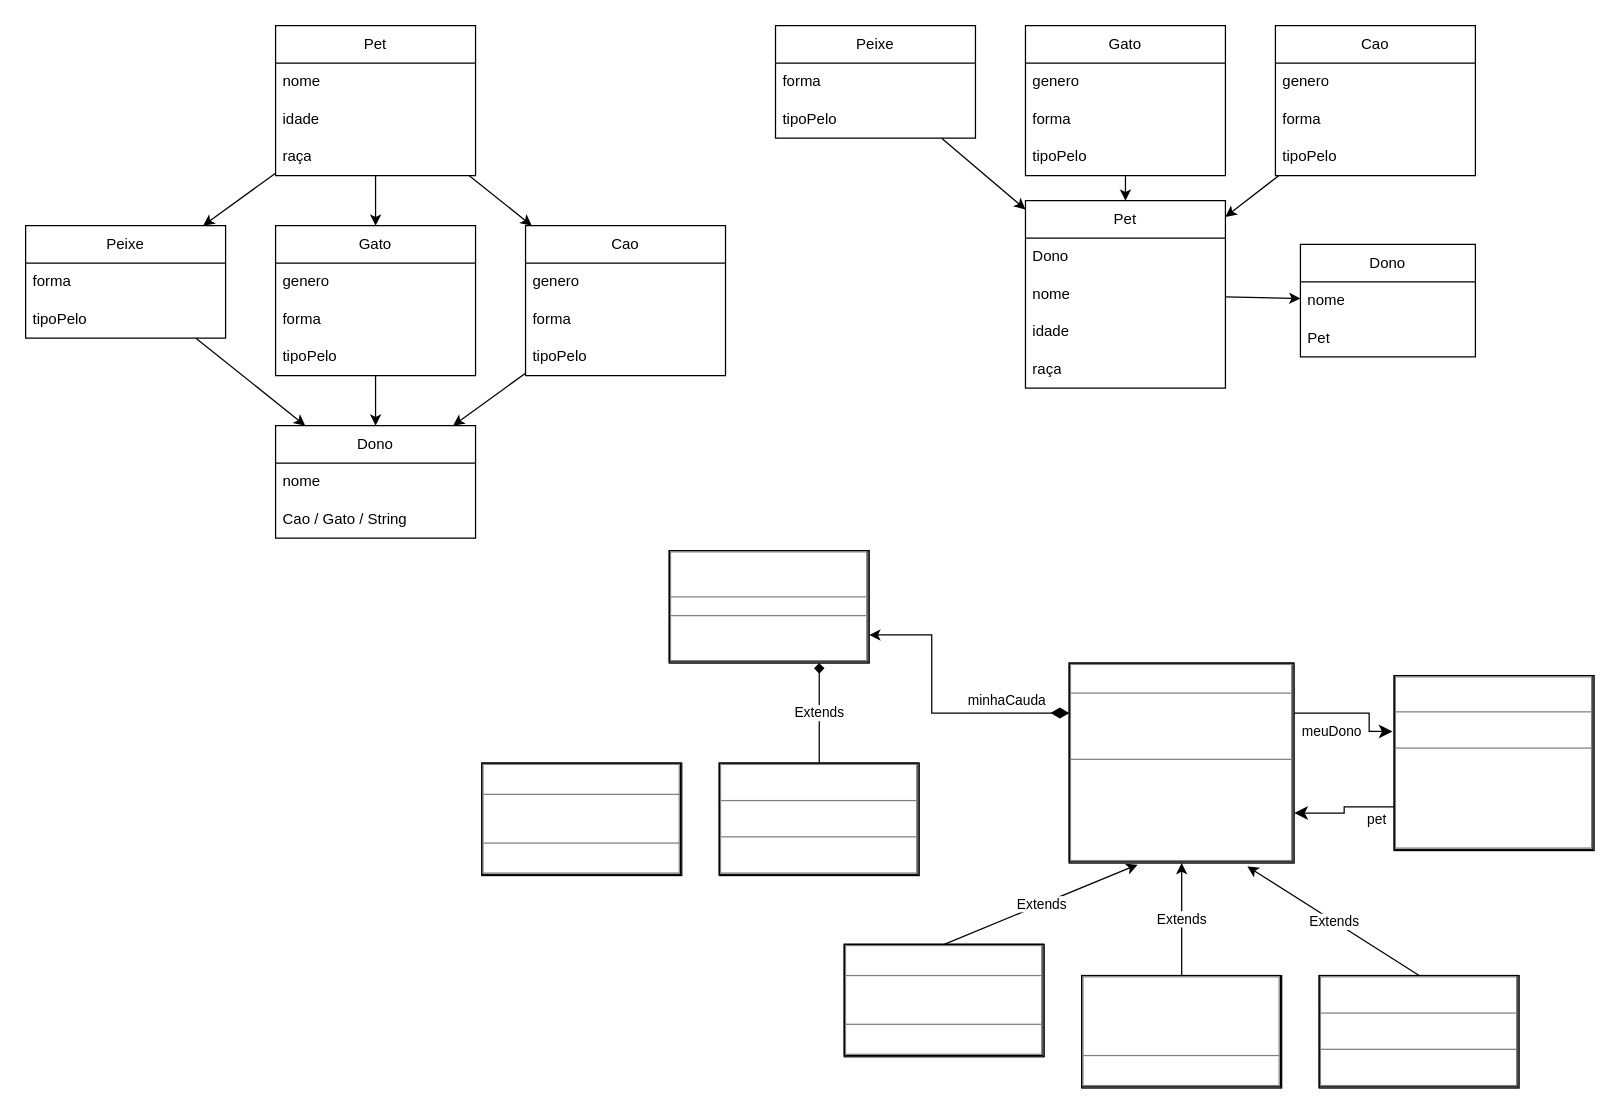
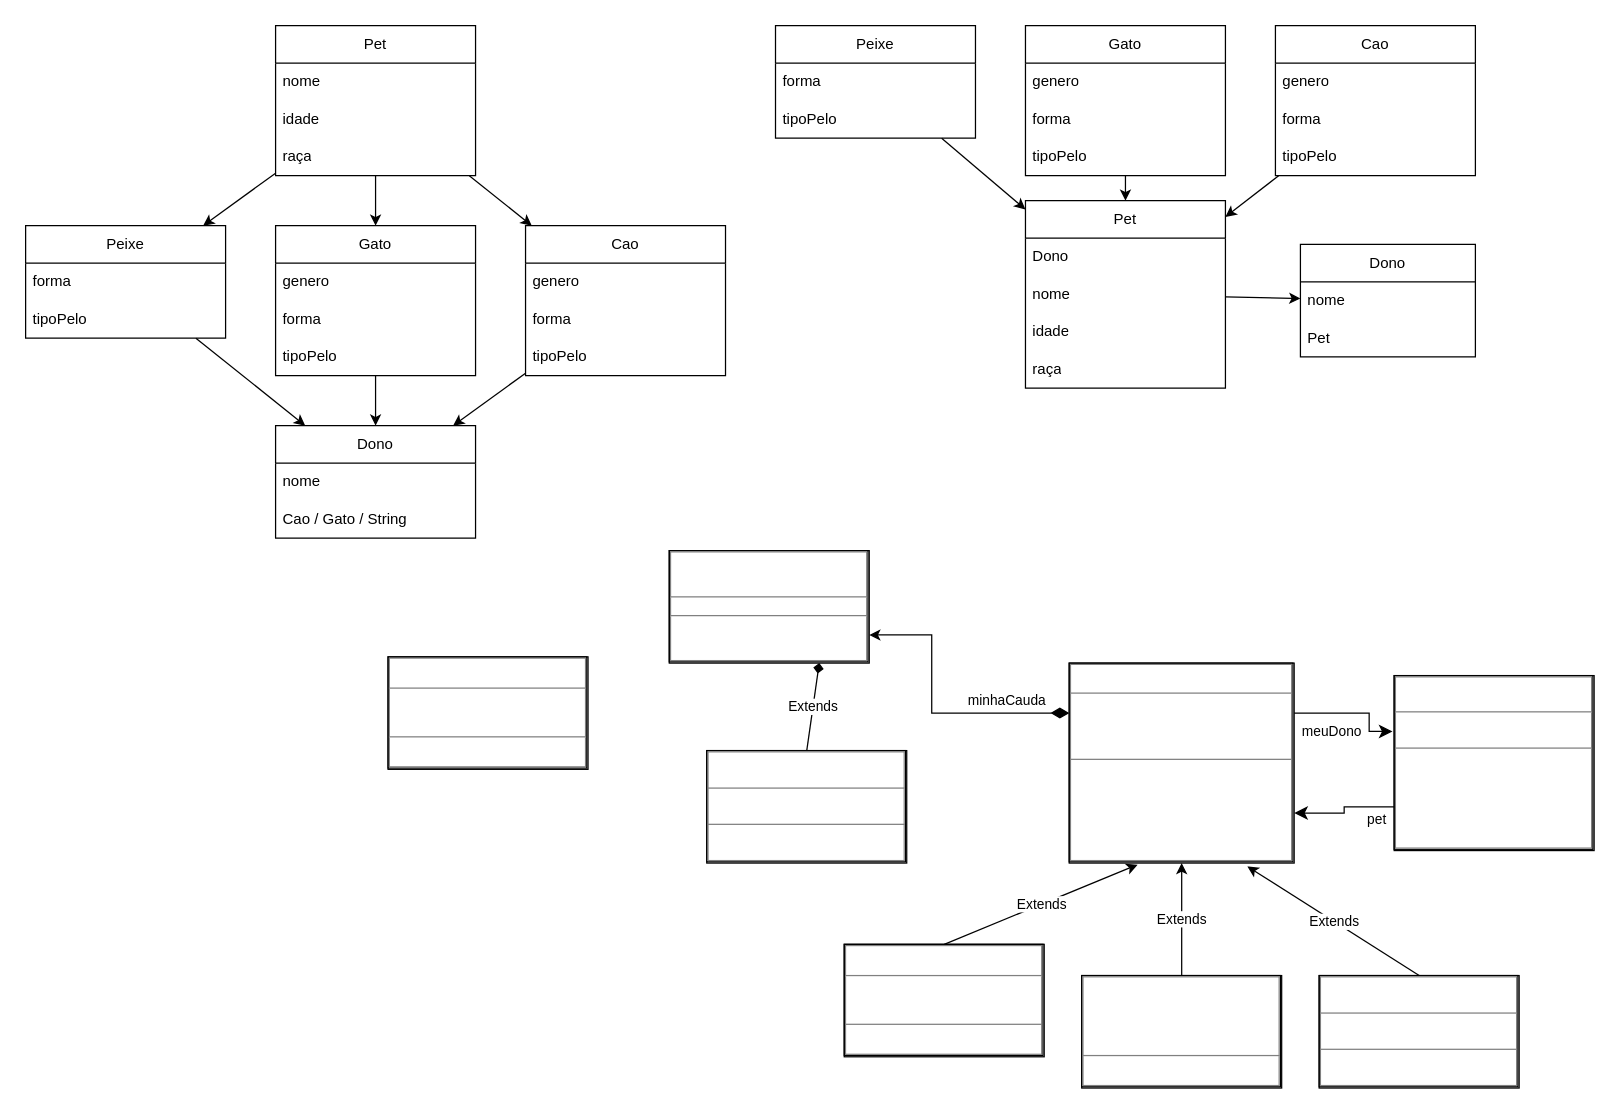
- <mxCell id="59" value="&lt;table border=&quot;1&quot; width=&quot;100%&quot; height=&quot;100%&quot; cellpadding=&quot;4&quot; style=&quot;width:100%;height:100%;border-collapse:collapse;&quot;&gt;&lt;tbody&gt;&lt;tr&gt;&lt;th align=&quot;center&quot;&gt;&lt;b&gt;Cauda&lt;/b&gt;&lt;/th&gt;&lt;/tr&gt;&lt;tr&gt;&lt;td&gt;&lt;/td&gt;&lt;/tr&gt;&lt;tr&gt;&lt;td&gt;+ print() : void&lt;/td&gt;&lt;/tr&gt;&lt;/tbody&gt;&lt;/table&gt;" style="text;html=1;whiteSpace=wrap;overflow=fill;fillColor=none;strokeColor=default;perimeterSpacing=0;fillStyle=auto;fontColor=#ffffff;labelBorderColor=default;labelBackgroundColor=none;" vertex="1" parent="1"><mxGeometry x="535" y="440" width="160" height="90" as="geometry" /></mxCell>
+ <mxCell id="59" value="&lt;table border=&quot;1&quot; width=&quot;100%&quot; height=&quot;100%&quot; cellpadding=&quot;4&quot; style=&quot;width:100%;height:100%;border-collapse:collapse;&quot;&gt;&lt;tbody&gt;&lt;tr&gt;&lt;th align=&quot;center&quot;&gt;&lt;b&gt;CaudaPelo&lt;/b&gt;&lt;/th&gt;&lt;/tr&gt;&lt;tr&gt;&lt;td&gt;&lt;/td&gt;&lt;/tr&gt;&lt;tr&gt;&lt;td&gt;+ print() : void&lt;/td&gt;&lt;/tr&gt;&lt;/tbody&gt;&lt;/table&gt;" style="text;html=1;whiteSpace=wrap;overflow=fill;fillColor=none;strokeColor=default;perimeterSpacing=0;fillStyle=auto;fontColor=#ffffff;labelBorderColor=default;labelBackgroundColor=none;" vertex="1" parent="1"><mxGeometry x="535" y="440" width="160" height="90" as="geometry" /></mxCell>
- <mxCell id="60" value="&lt;table border=&quot;1&quot; width=&quot;100%&quot; height=&quot;100%&quot; cellpadding=&quot;4&quot; style=&quot;width:100%;height:100%;border-collapse:collapse;&quot;&gt;&lt;tbody&gt;&lt;tr&gt;&lt;th align=&quot;center&quot;&gt;CaudaPelo&lt;/th&gt;&lt;/tr&gt;&lt;tr&gt;&lt;td&gt;- forma : String&lt;br&gt;- tipoPelo : String&lt;/td&gt;&lt;/tr&gt;&lt;tr&gt;&lt;td&gt;&lt;br&gt;&lt;/td&gt;&lt;/tr&gt;&lt;/tbody&gt;&lt;/table&gt;" style="text;html=1;whiteSpace=wrap;overflow=fill;fillColor=none;strokeColor=default;perimeterSpacing=0;fillStyle=auto;fontColor=#ffffff;labelBorderColor=default;labelBackgroundColor=none;" vertex="1" parent="1"><mxGeometry x="385" y="610" width="160" height="90" as="geometry" /></mxCell>
+ <mxCell id="60" value="&lt;table border=&quot;1&quot; width=&quot;100%&quot; height=&quot;100%&quot; cellpadding=&quot;4&quot; style=&quot;width:100%;height:100%;border-collapse:collapse;&quot;&gt;&lt;tbody&gt;&lt;tr&gt;&lt;th align=&quot;center&quot;&gt;CaudaPelo&lt;/th&gt;&lt;/tr&gt;&lt;tr&gt;&lt;td&gt;- forma : String&lt;br&gt;- tipoPelo : String&lt;/td&gt;&lt;/tr&gt;&lt;tr&gt;&lt;td&gt;&lt;br&gt;&lt;/td&gt;&lt;/tr&gt;&lt;/tbody&gt;&lt;/table&gt;" style="text;html=1;whiteSpace=wrap;overflow=fill;fillColor=none;strokeColor=default;perimeterSpacing=0;fillStyle=auto;fontColor=#ffffff;labelBorderColor=default;labelBackgroundColor=none;" vertex="1" parent="1"><mxGeometry x="310" y="525" width="160" height="90" as="geometry" /></mxCell>
- <mxCell id="61" value="&lt;table border=&quot;1&quot; width=&quot;100%&quot; height=&quot;100%&quot; cellpadding=&quot;4&quot; style=&quot;width:100%;height:100%;border-collapse:collapse;&quot;&gt;&lt;tbody&gt;&lt;tr&gt;&lt;th align=&quot;center&quot;&gt;CaudaEscamas&lt;/th&gt;&lt;/tr&gt;&lt;tr&gt;&lt;td&gt;&amp;nbsp;+ cor : String&lt;/td&gt;&lt;/tr&gt;&lt;tr&gt;&lt;td&gt;&lt;br&gt;&lt;/td&gt;&lt;/tr&gt;&lt;/tbody&gt;&lt;/table&gt;" style="text;html=1;whiteSpace=wrap;overflow=fill;fillColor=none;strokeColor=default;perimeterSpacing=0;fillStyle=auto;fontColor=#ffffff;labelBorderColor=default;labelBackgroundColor=none;" vertex="1" parent="1"><mxGeometry x="575" y="610" width="160" height="90" as="geometry" /></mxCell>
+ <mxCell id="61" value="&lt;table border=&quot;1&quot; width=&quot;100%&quot; height=&quot;100%&quot; cellpadding=&quot;4&quot; style=&quot;width:100%;height:100%;border-collapse:collapse;&quot;&gt;&lt;tbody&gt;&lt;tr&gt;&lt;th align=&quot;center&quot;&gt;CaudaEscamas&lt;/th&gt;&lt;/tr&gt;&lt;tr&gt;&lt;td&gt;&amp;nbsp;+ cor : String&lt;/td&gt;&lt;/tr&gt;&lt;tr&gt;&lt;td&gt;&lt;br&gt;&lt;/td&gt;&lt;/tr&gt;&lt;/tbody&gt;&lt;/table&gt;" style="text;html=1;whiteSpace=wrap;overflow=fill;fillColor=none;strokeColor=default;perimeterSpacing=0;fillStyle=auto;fontColor=#ffffff;labelBorderColor=default;labelBackgroundColor=none;" vertex="1" parent="1"><mxGeometry x="565" y="600" width="160" height="90" as="geometry" /></mxCell>
